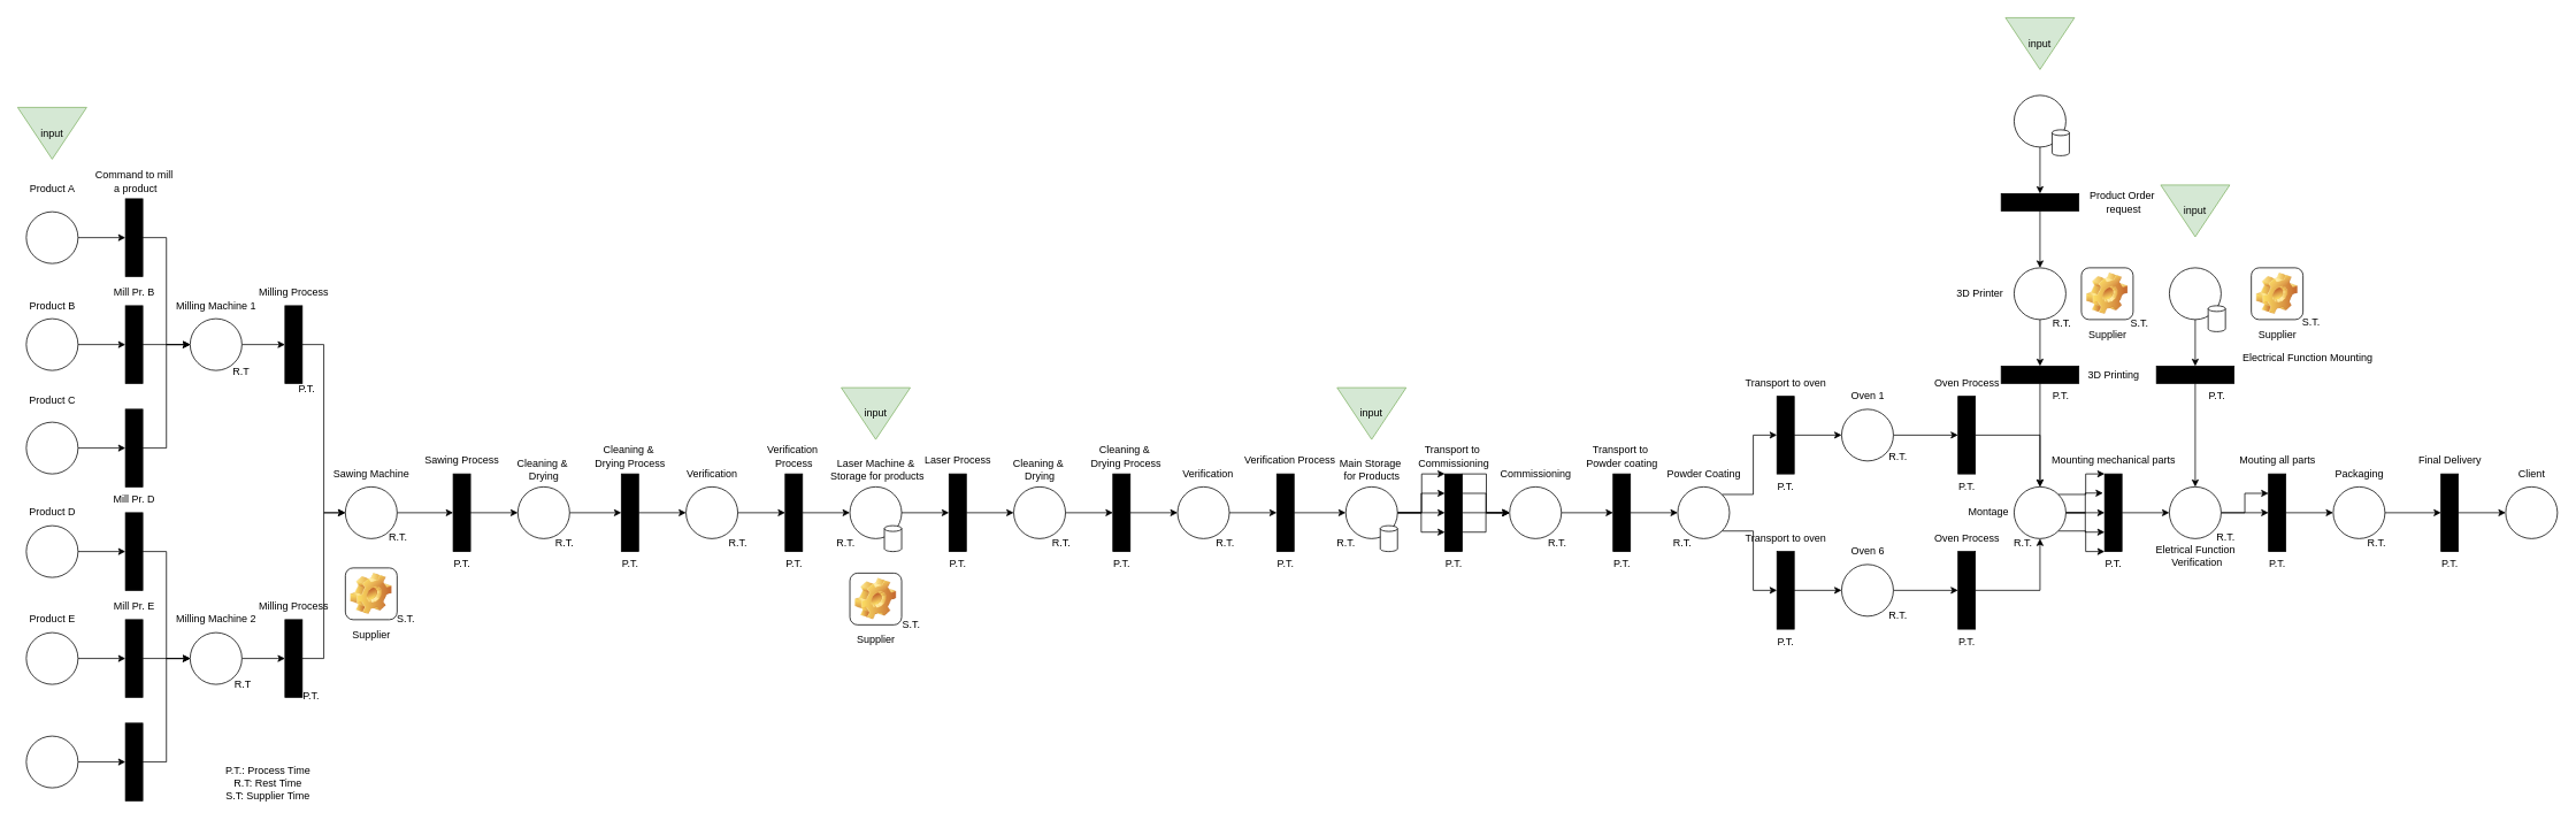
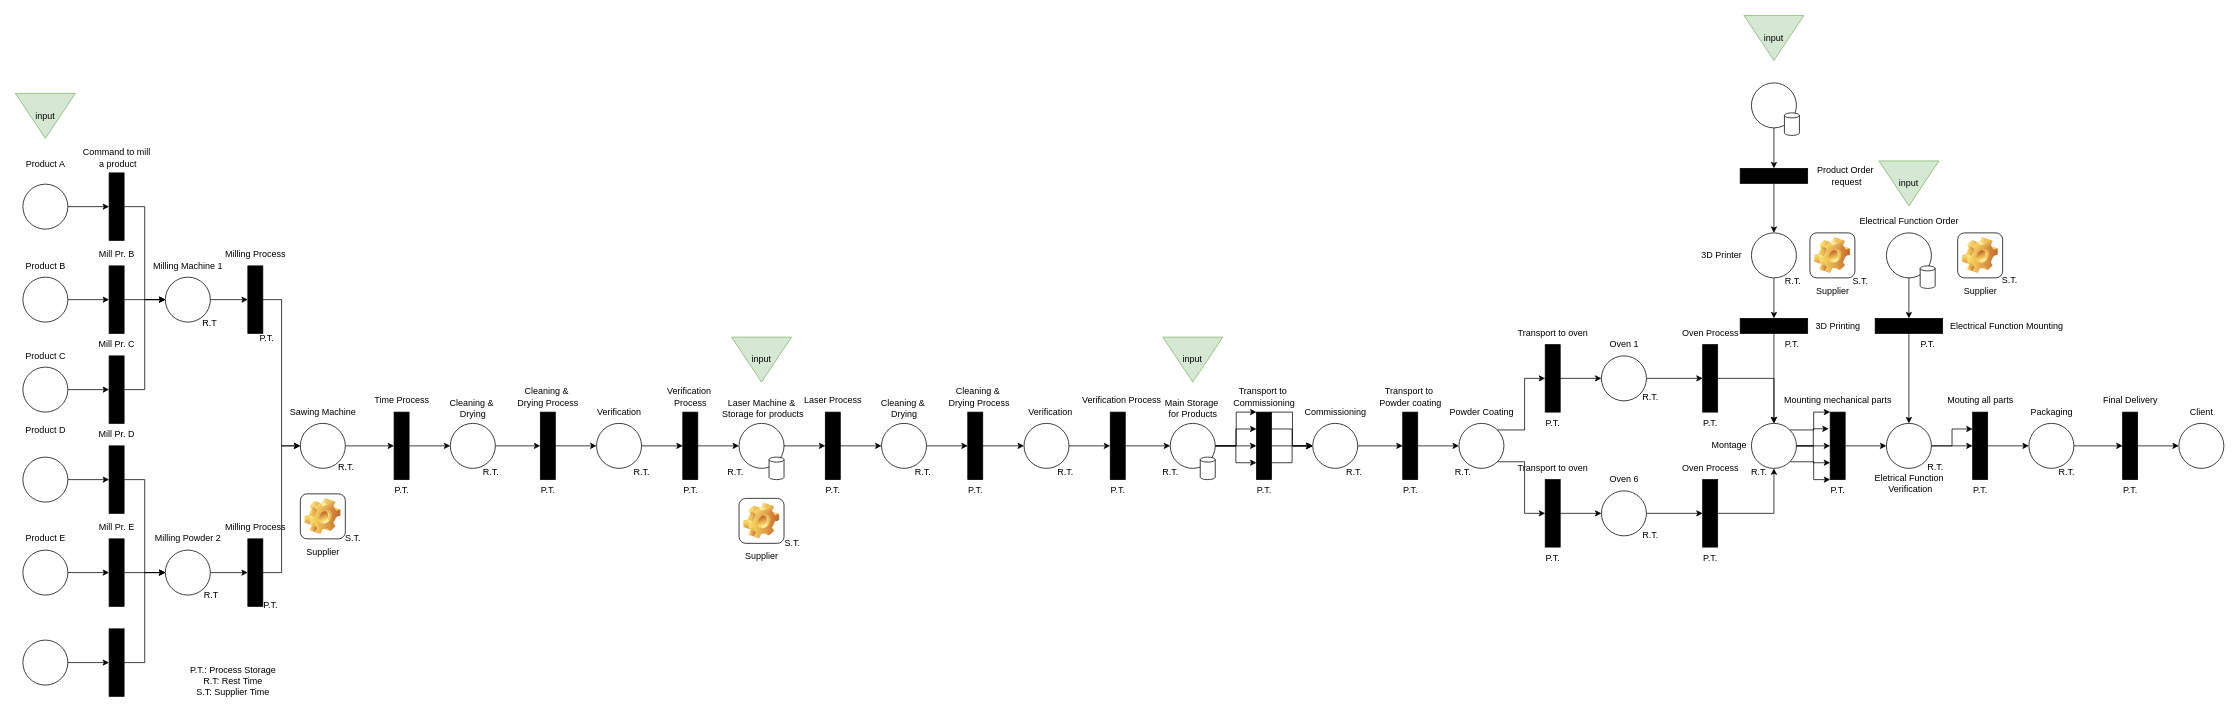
+ <mxCell id="159" value="Electrical Function Order" style="text;html=1;align=center;verticalAlign=middle;resizable=0;points=[];autosize=1;strokeColor=none;fillColor=none;" vertex="1" parent="1"><mxGeometry x="2465" y="279" width="160" height="30" as="geometry" /></mxCell>
- <mxCell id="158" value="Electrical Function Mounting" style="text;html=1;align=center;verticalAlign=middle;resizable=0;points=[];autosize=1;strokeColor=none;fillColor=none;" vertex="1" parent="1"><mxGeometry x="2590" y="399" width="170" height="30" as="geometry" /></mxCell>
+ <mxCell id="158" value="Electrical Function Mounting" style="text;html=1;align=center;verticalAlign=middle;resizable=0;points=[];autosize=1;strokeColor=none;fillColor=none;" vertex="1" parent="1"><mxGeometry x="2590" y="419" width="170" height="30" as="geometry" /></mxCell>
+ <mxCell id="126" value="Mill Pr. C" style="text;html=1;align=center;verticalAlign=middle;resizable=0;points=[];autosize=1;strokeColor=none;fillColor=none;" vertex="1" parent="1"><mxGeometry x="120" y="444" width="70" height="30" as="geometry" /></mxCell>
- <mxCell id="119" value="Product C" style="text;html=1;align=center;verticalAlign=middle;resizable=0;points=[];autosize=1;strokeColor=none;fillColor=none;" vertex="1" parent="1"><mxGeometry x="20" y="449" width="80" height="30" as="geometry" /></mxCell>
+ <mxCell id="119" value="Product C" style="text;html=1;align=center;verticalAlign=middle;resizable=0;points=[];autosize=1;strokeColor=none;fillColor=none;" vertex="1" parent="1"><mxGeometry x="20" y="459" width="80" height="30" as="geometry" /></mxCell>
- <mxCell id="132" value="Sawing Process" style="text;html=1;align=center;verticalAlign=middle;resizable=0;points=[];autosize=1;strokeColor=none;fillColor=none;" vertex="1" parent="1"><mxGeometry x="480" y="519" width="110" height="30" as="geometry" /></mxCell>
+ <mxCell id="132" value="Time Process" style="text;html=1;align=center;verticalAlign=middle;resizable=0;points=[];autosize=1;strokeColor=none;fillColor=none;" vertex="1" parent="1"><mxGeometry x="480" y="519" width="110" height="30" as="geometry" /></mxCell>
- <mxCell id="120" value="Product D" style="text;html=1;align=center;verticalAlign=middle;resizable=0;points=[];autosize=1;strokeColor=none;fillColor=none;" vertex="1" parent="1"><mxGeometry x="20" y="579" width="80" height="30" as="geometry" /></mxCell>
+ <mxCell id="120" value="Product D" style="text;html=1;align=center;verticalAlign=middle;resizable=0;points=[];autosize=1;strokeColor=none;fillColor=none;" vertex="1" parent="1"><mxGeometry x="20" y="559" width="80" height="30" as="geometry" /></mxCell>
- <mxCell id="123" value="Milling Machine 2" style="text;html=1;align=center;verticalAlign=middle;resizable=0;points=[];autosize=1;strokeColor=none;fillColor=none;" vertex="1" parent="1"><mxGeometry x="190" y="703" width="120" height="30" as="geometry" /></mxCell>
+ <mxCell id="123" value="Milling Powder 2" style="text;html=1;align=center;verticalAlign=middle;resizable=0;points=[];autosize=1;strokeColor=none;fillColor=none;" vertex="1" parent="1"><mxGeometry x="190" y="703" width="120" height="30" as="geometry" /></mxCell>
- <mxCell id="179" value="P.T.: Process Time&lt;div&gt;R.T: Rest Time&lt;/div&gt;&lt;div&gt;S.T: Supplier Time&lt;/div&gt;" style="text;html=1;align=center;verticalAlign=middle;resizable=0;points=[];autosize=1;strokeColor=none;fillColor=none;" vertex="1" parent="1"><mxGeometry x="250" y="878" width="120" height="60" as="geometry" /></mxCell>
+ <mxCell id="179" value="P.T.: Process Storage&lt;div&gt;R.T: Rest Time&lt;/div&gt;&lt;div&gt;S.T: Supplier Time&lt;/div&gt;" style="text;html=1;align=center;verticalAlign=middle;resizable=0;points=[];autosize=1;strokeColor=none;fillColor=none;" vertex="1" parent="1"><mxGeometry x="250" y="878" width="120" height="60" as="geometry" /></mxCell>
